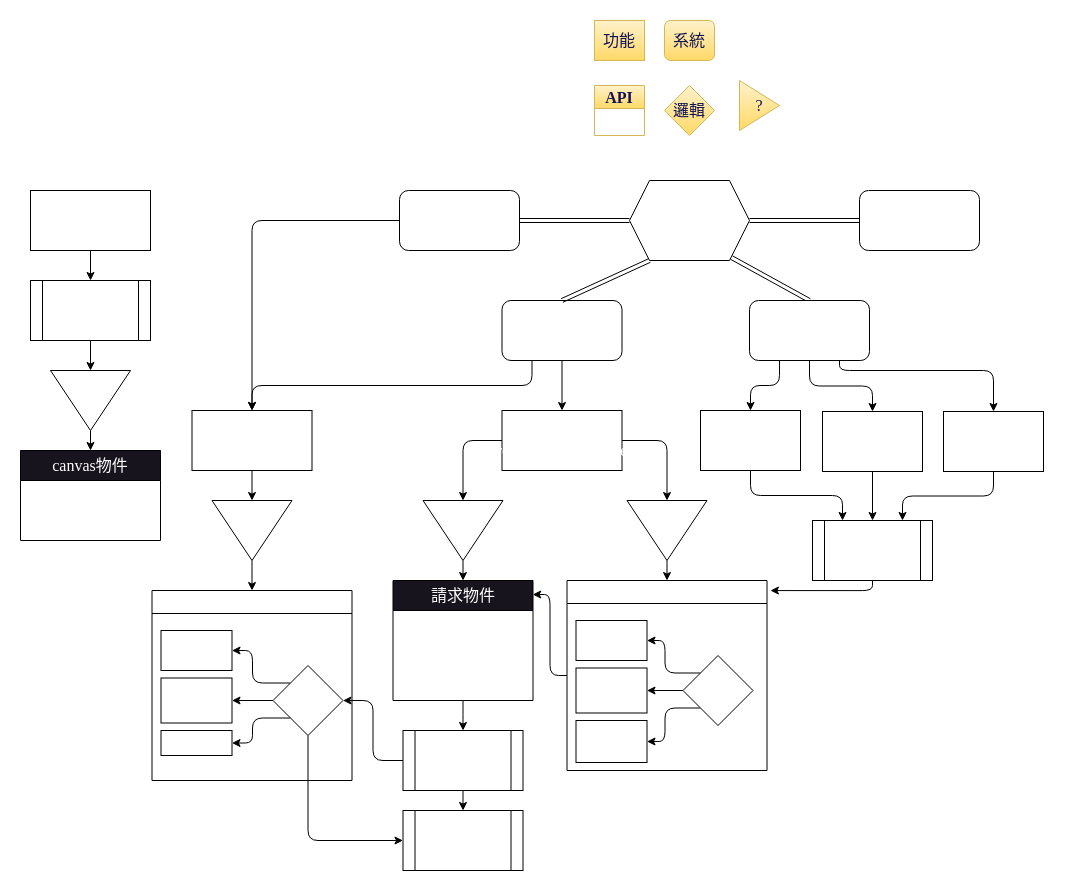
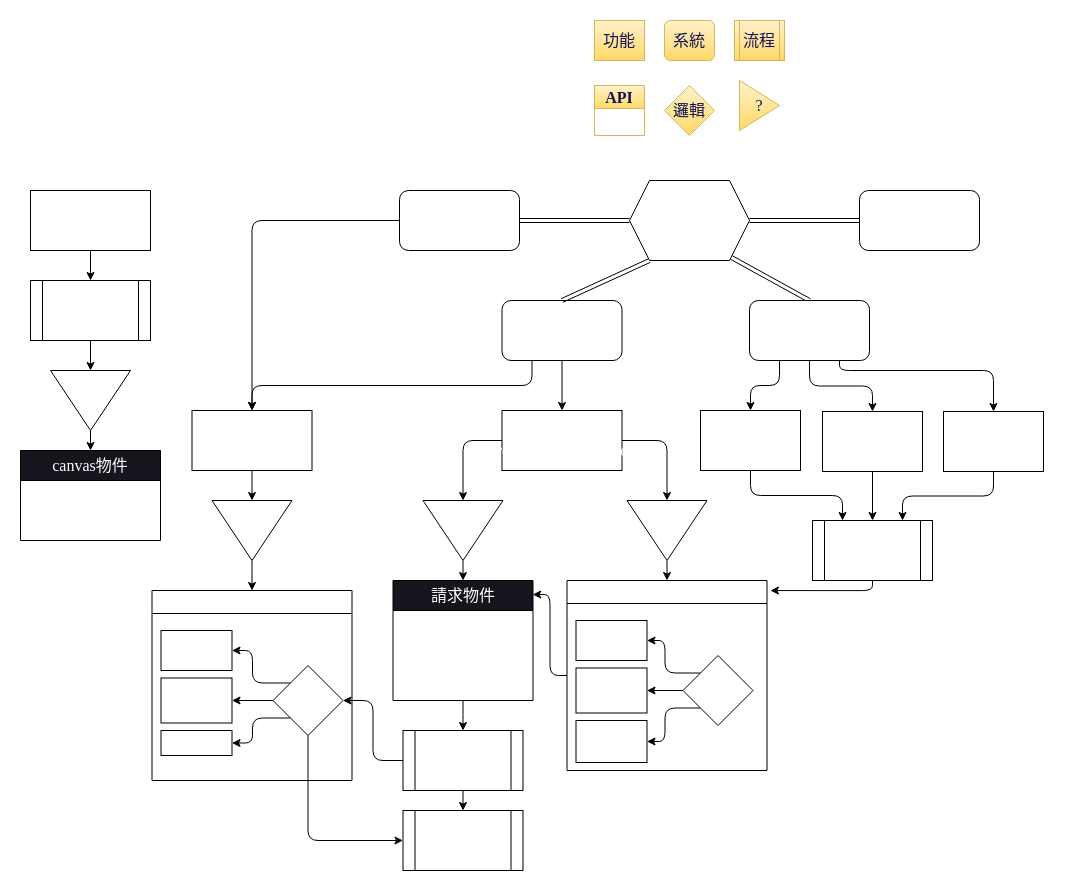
+ <mxCell id="38" value="流程" style="shape=process;whiteSpace=wrap;html=1;backgroundOutline=1;labelBackgroundColor=none;labelBorderColor=none;strokeWidth=1;fontFamily=Times New Roman;fontSize=16;fillColor=#fff2cc;gradientColor=#ffd966;strokeColor=#d6b656;fontColor=#131354;" parent="1" vertex="1"><mxGeometry x="734" y="20" width="50" height="40" as="geometry" /></mxCell>
